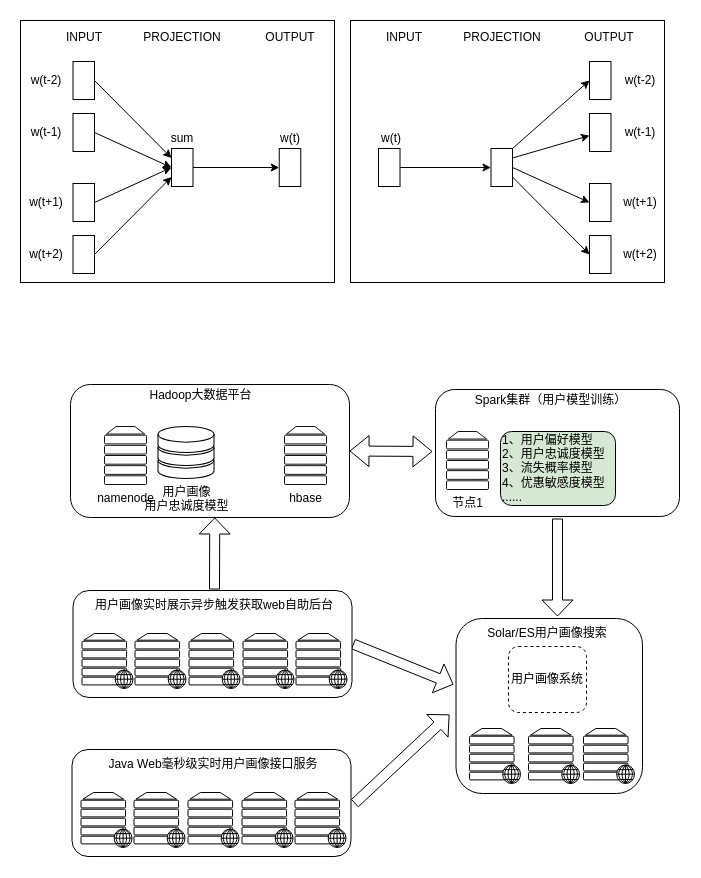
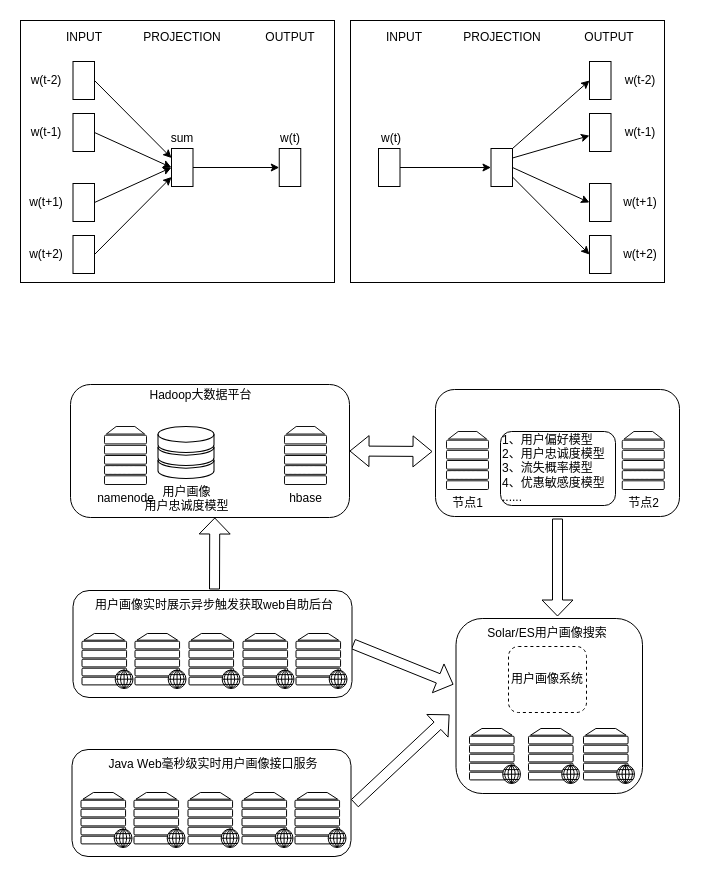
- <mxCell id="51" value="Spark集群（用户模型训练）" style="text;html=1;strokeColor=none;fillColor=none;align=center;verticalAlign=middle;whiteSpace=wrap;rounded=0;" vertex="1" parent="1"><mxGeometry x="466" y="393" width="169" height="14" as="geometry" /></mxCell>
+ <mxCell id="52" value="&lt;font color=&quot;#000000&quot;&gt;节点2&lt;/font&gt;" style="fontColor=#0066CC;verticalAlign=top;verticalLabelPosition=bottom;labelPosition=center;align=center;html=1;outlineConnect=0;gradientColor=none;gradientDirection=north;strokeWidth=2;shape=mxgraph.networks.server;fillColor=#FFFFFF;" vertex="1" parent="1"><mxGeometry x="621.75" y="431" width="42" height="58" as="geometry" /></mxCell>
- <mxCell id="53" value="1、用户偏好模型&lt;br&gt;2、用户忠诚度模型&lt;br&gt;3、流失概率模型&lt;br&gt;4、优惠敏感度模型&lt;br&gt;......" style="rounded=1;whiteSpace=wrap;html=1;strokeColor=#000000;fillColor=#d5e8d4;align=left;" vertex="1" parent="1"><mxGeometry x="500" y="431" width="115" height="74" as="geometry" /></mxCell>
+ <mxCell id="53" value="1、用户偏好模型&lt;br&gt;2、用户忠诚度模型&lt;br&gt;3、流失概率模型&lt;br&gt;4、优惠敏感度模型&lt;br&gt;......" style="rounded=1;whiteSpace=wrap;html=1;strokeColor=#000000;fillColor=#FFFFFF;align=left;" vertex="1" parent="1"><mxGeometry x="500" y="431" width="115" height="74" as="geometry" /></mxCell>
